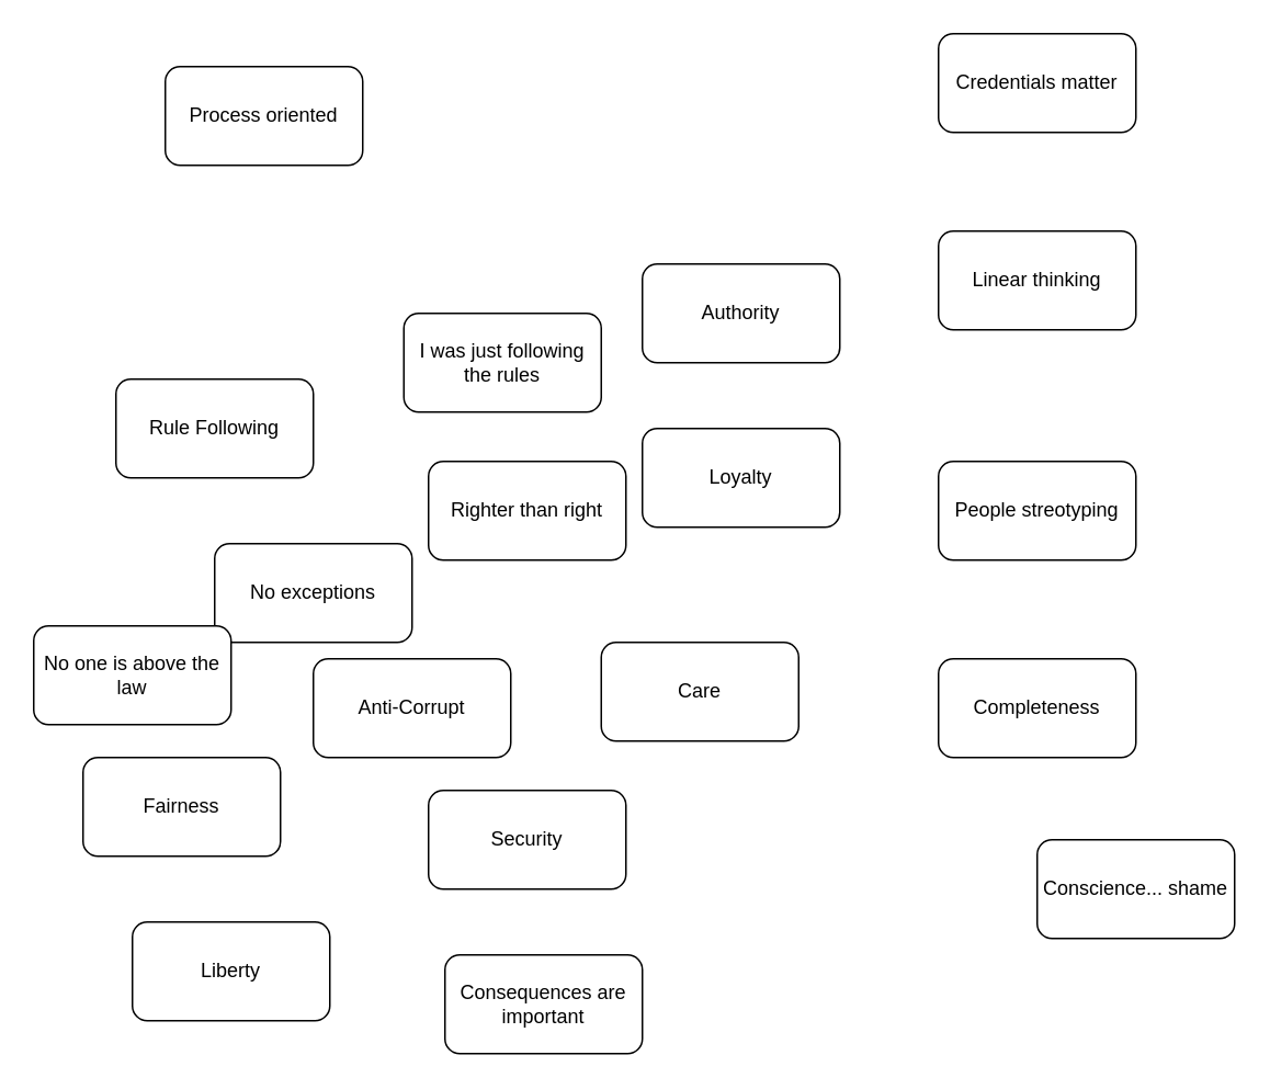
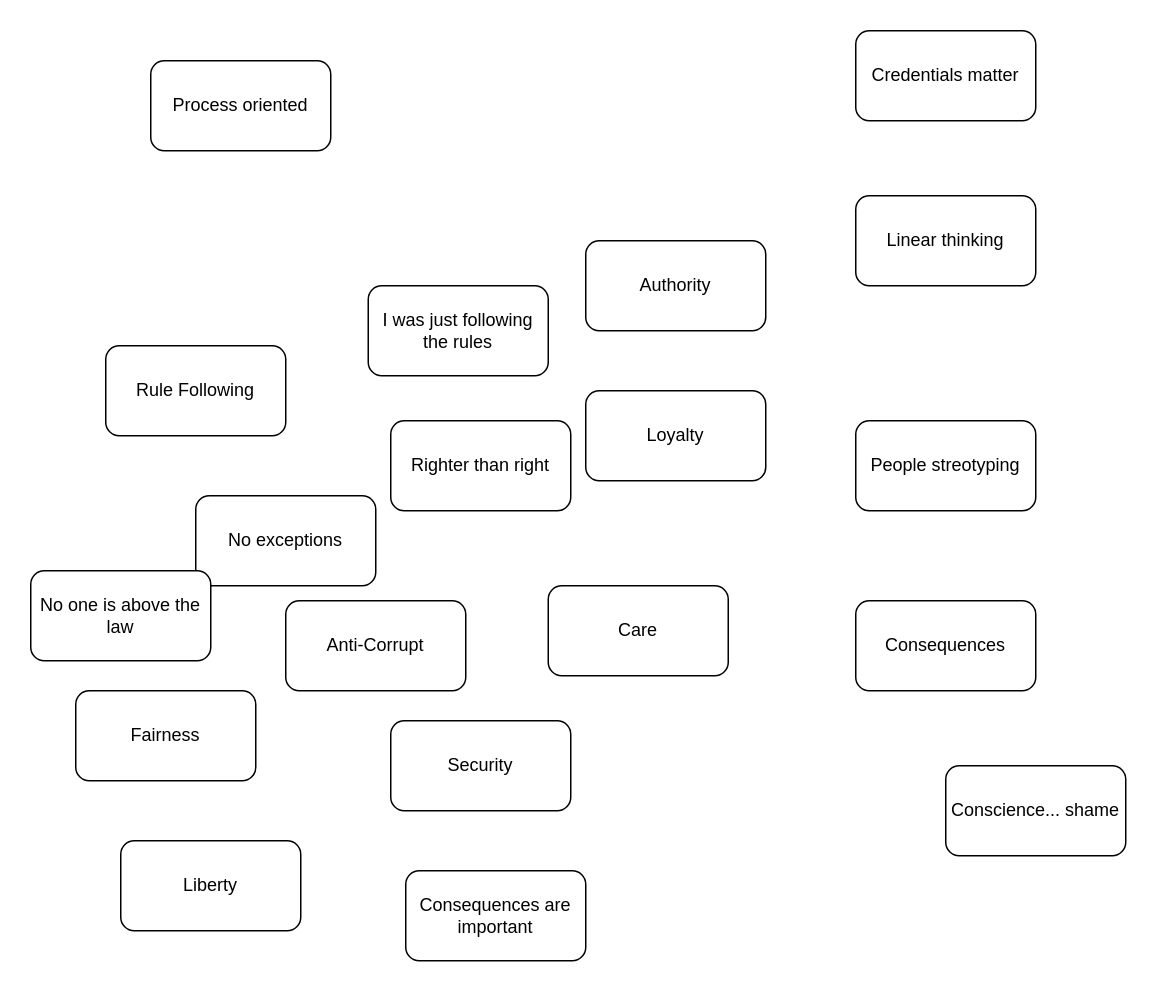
- <mxCell id="11" value="Linear thinking" style="rounded=1;whiteSpace=wrap;html=1;" parent="1" vertex="1"><mxGeometry x="570" y="140" width="120" height="60" as="geometry" /></mxCell>
+ <mxCell id="11" value="Linear thinking" style="rounded=1;whiteSpace=wrap;html=1;" parent="1" vertex="1"><mxGeometry x="570" y="130" width="120" height="60" as="geometry" /></mxCell>
- <mxCell id="14" value="Completeness" style="rounded=1;whiteSpace=wrap;html=1;" parent="1" vertex="1"><mxGeometry x="570" y="400" width="120" height="60" as="geometry" /></mxCell>
+ <mxCell id="14" value="Consequences" style="rounded=1;whiteSpace=wrap;html=1;" parent="1" vertex="1"><mxGeometry x="570" y="400" width="120" height="60" as="geometry" /></mxCell>
